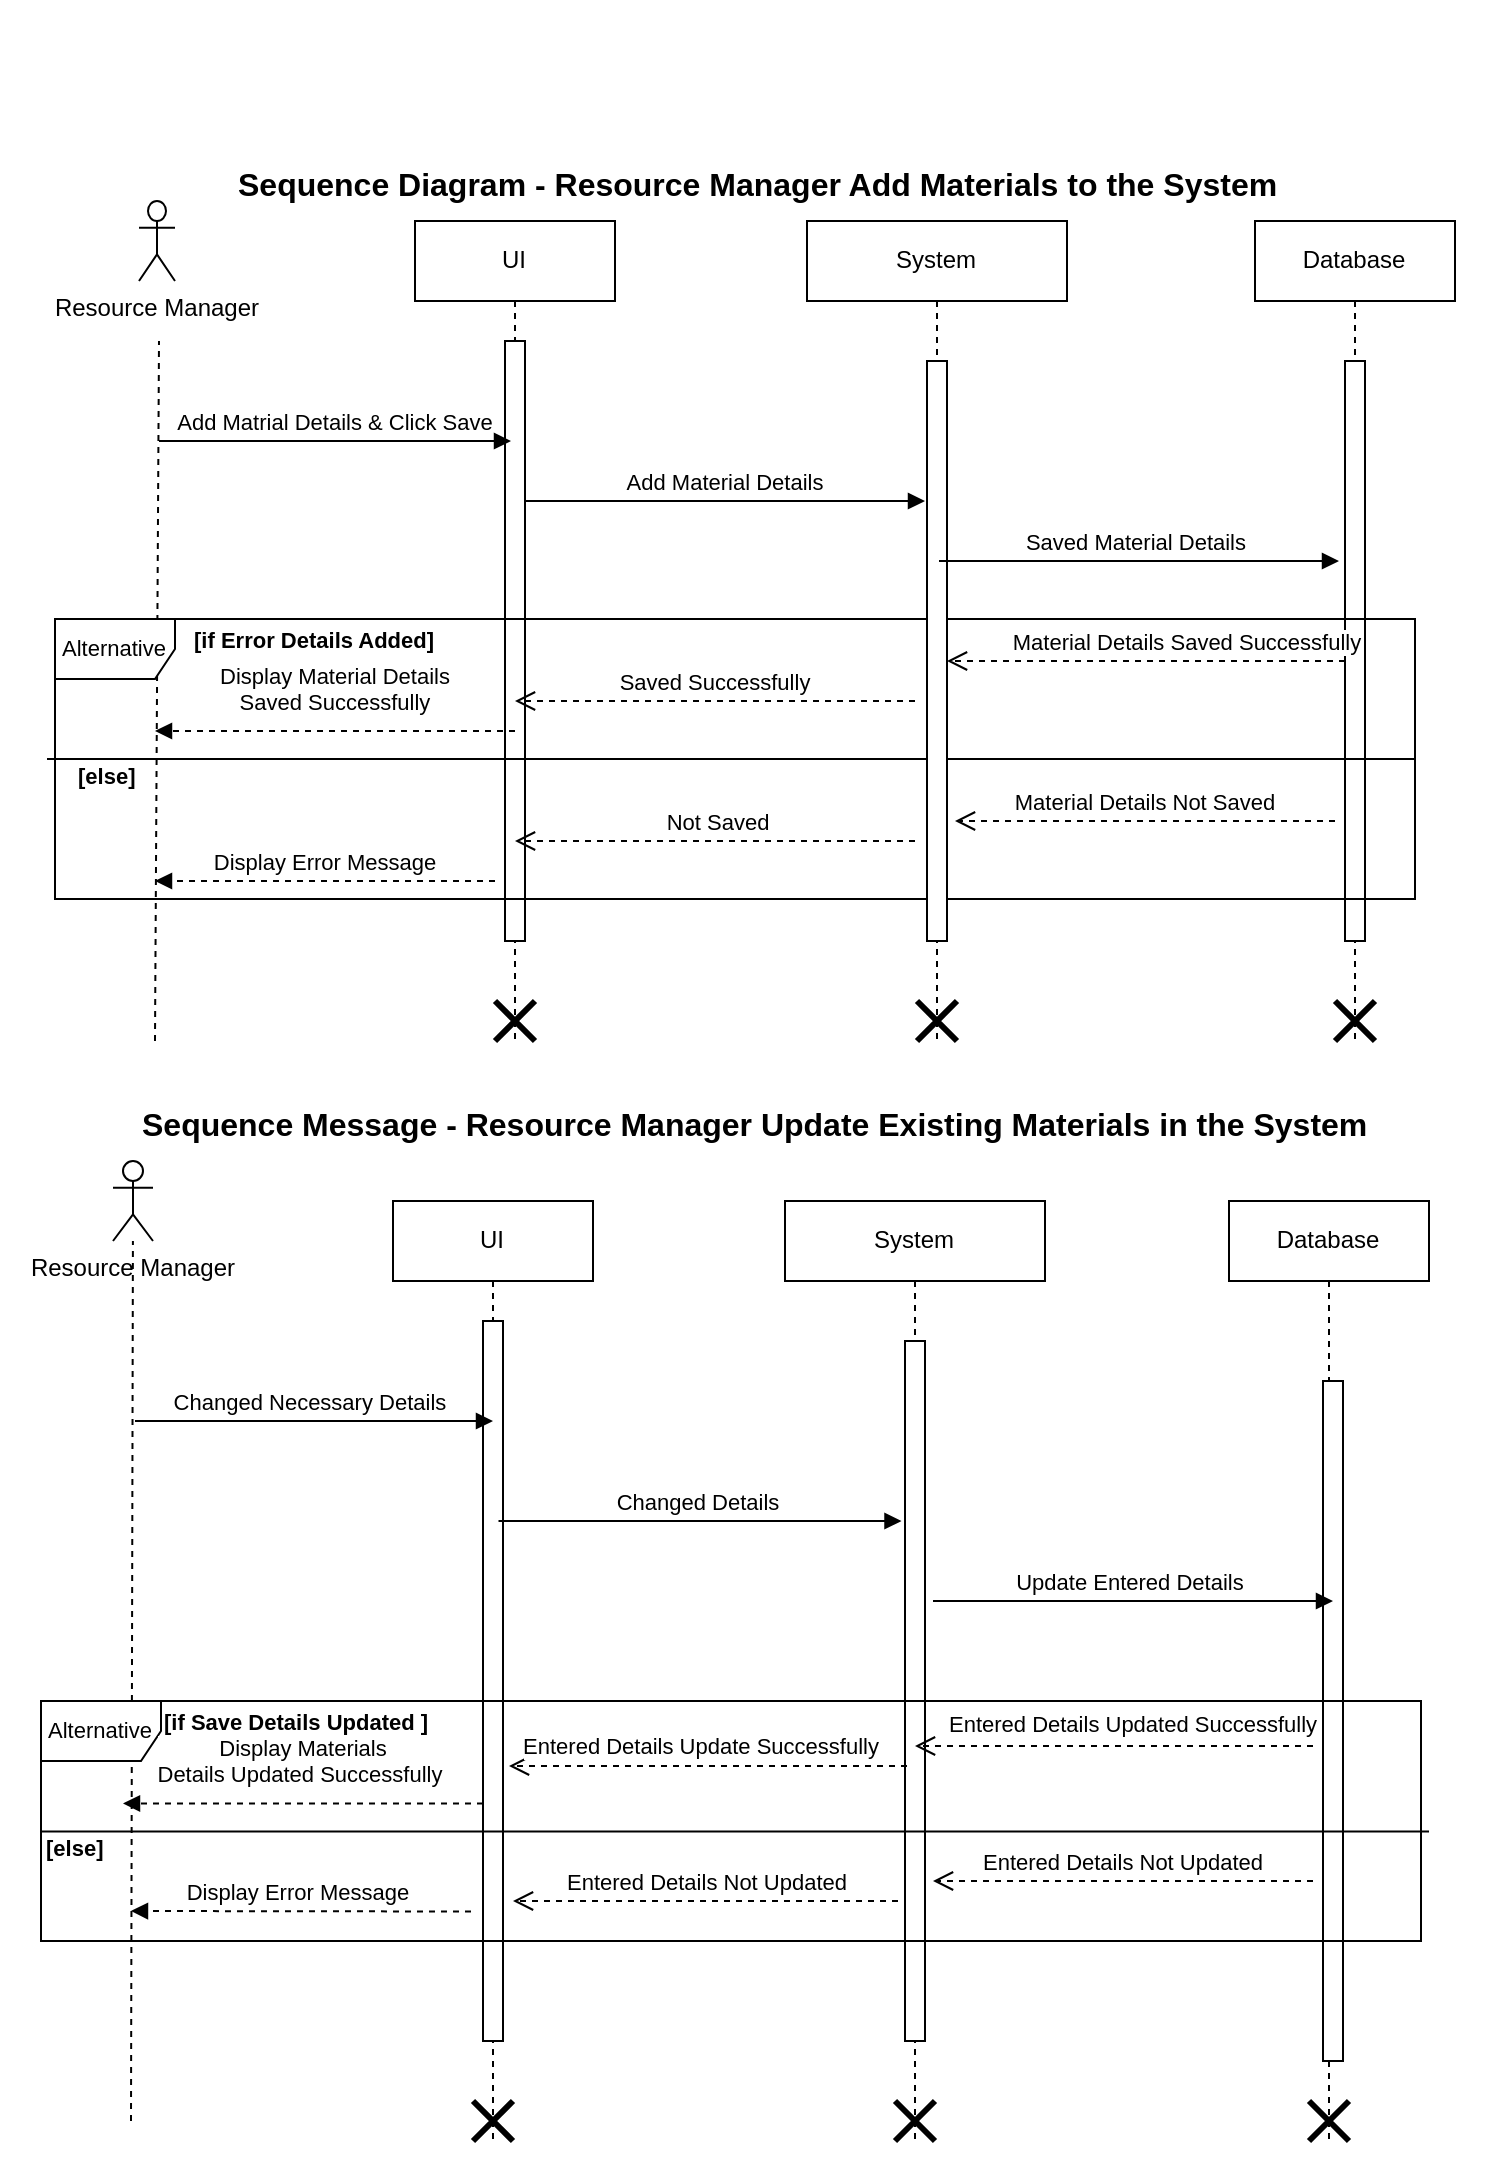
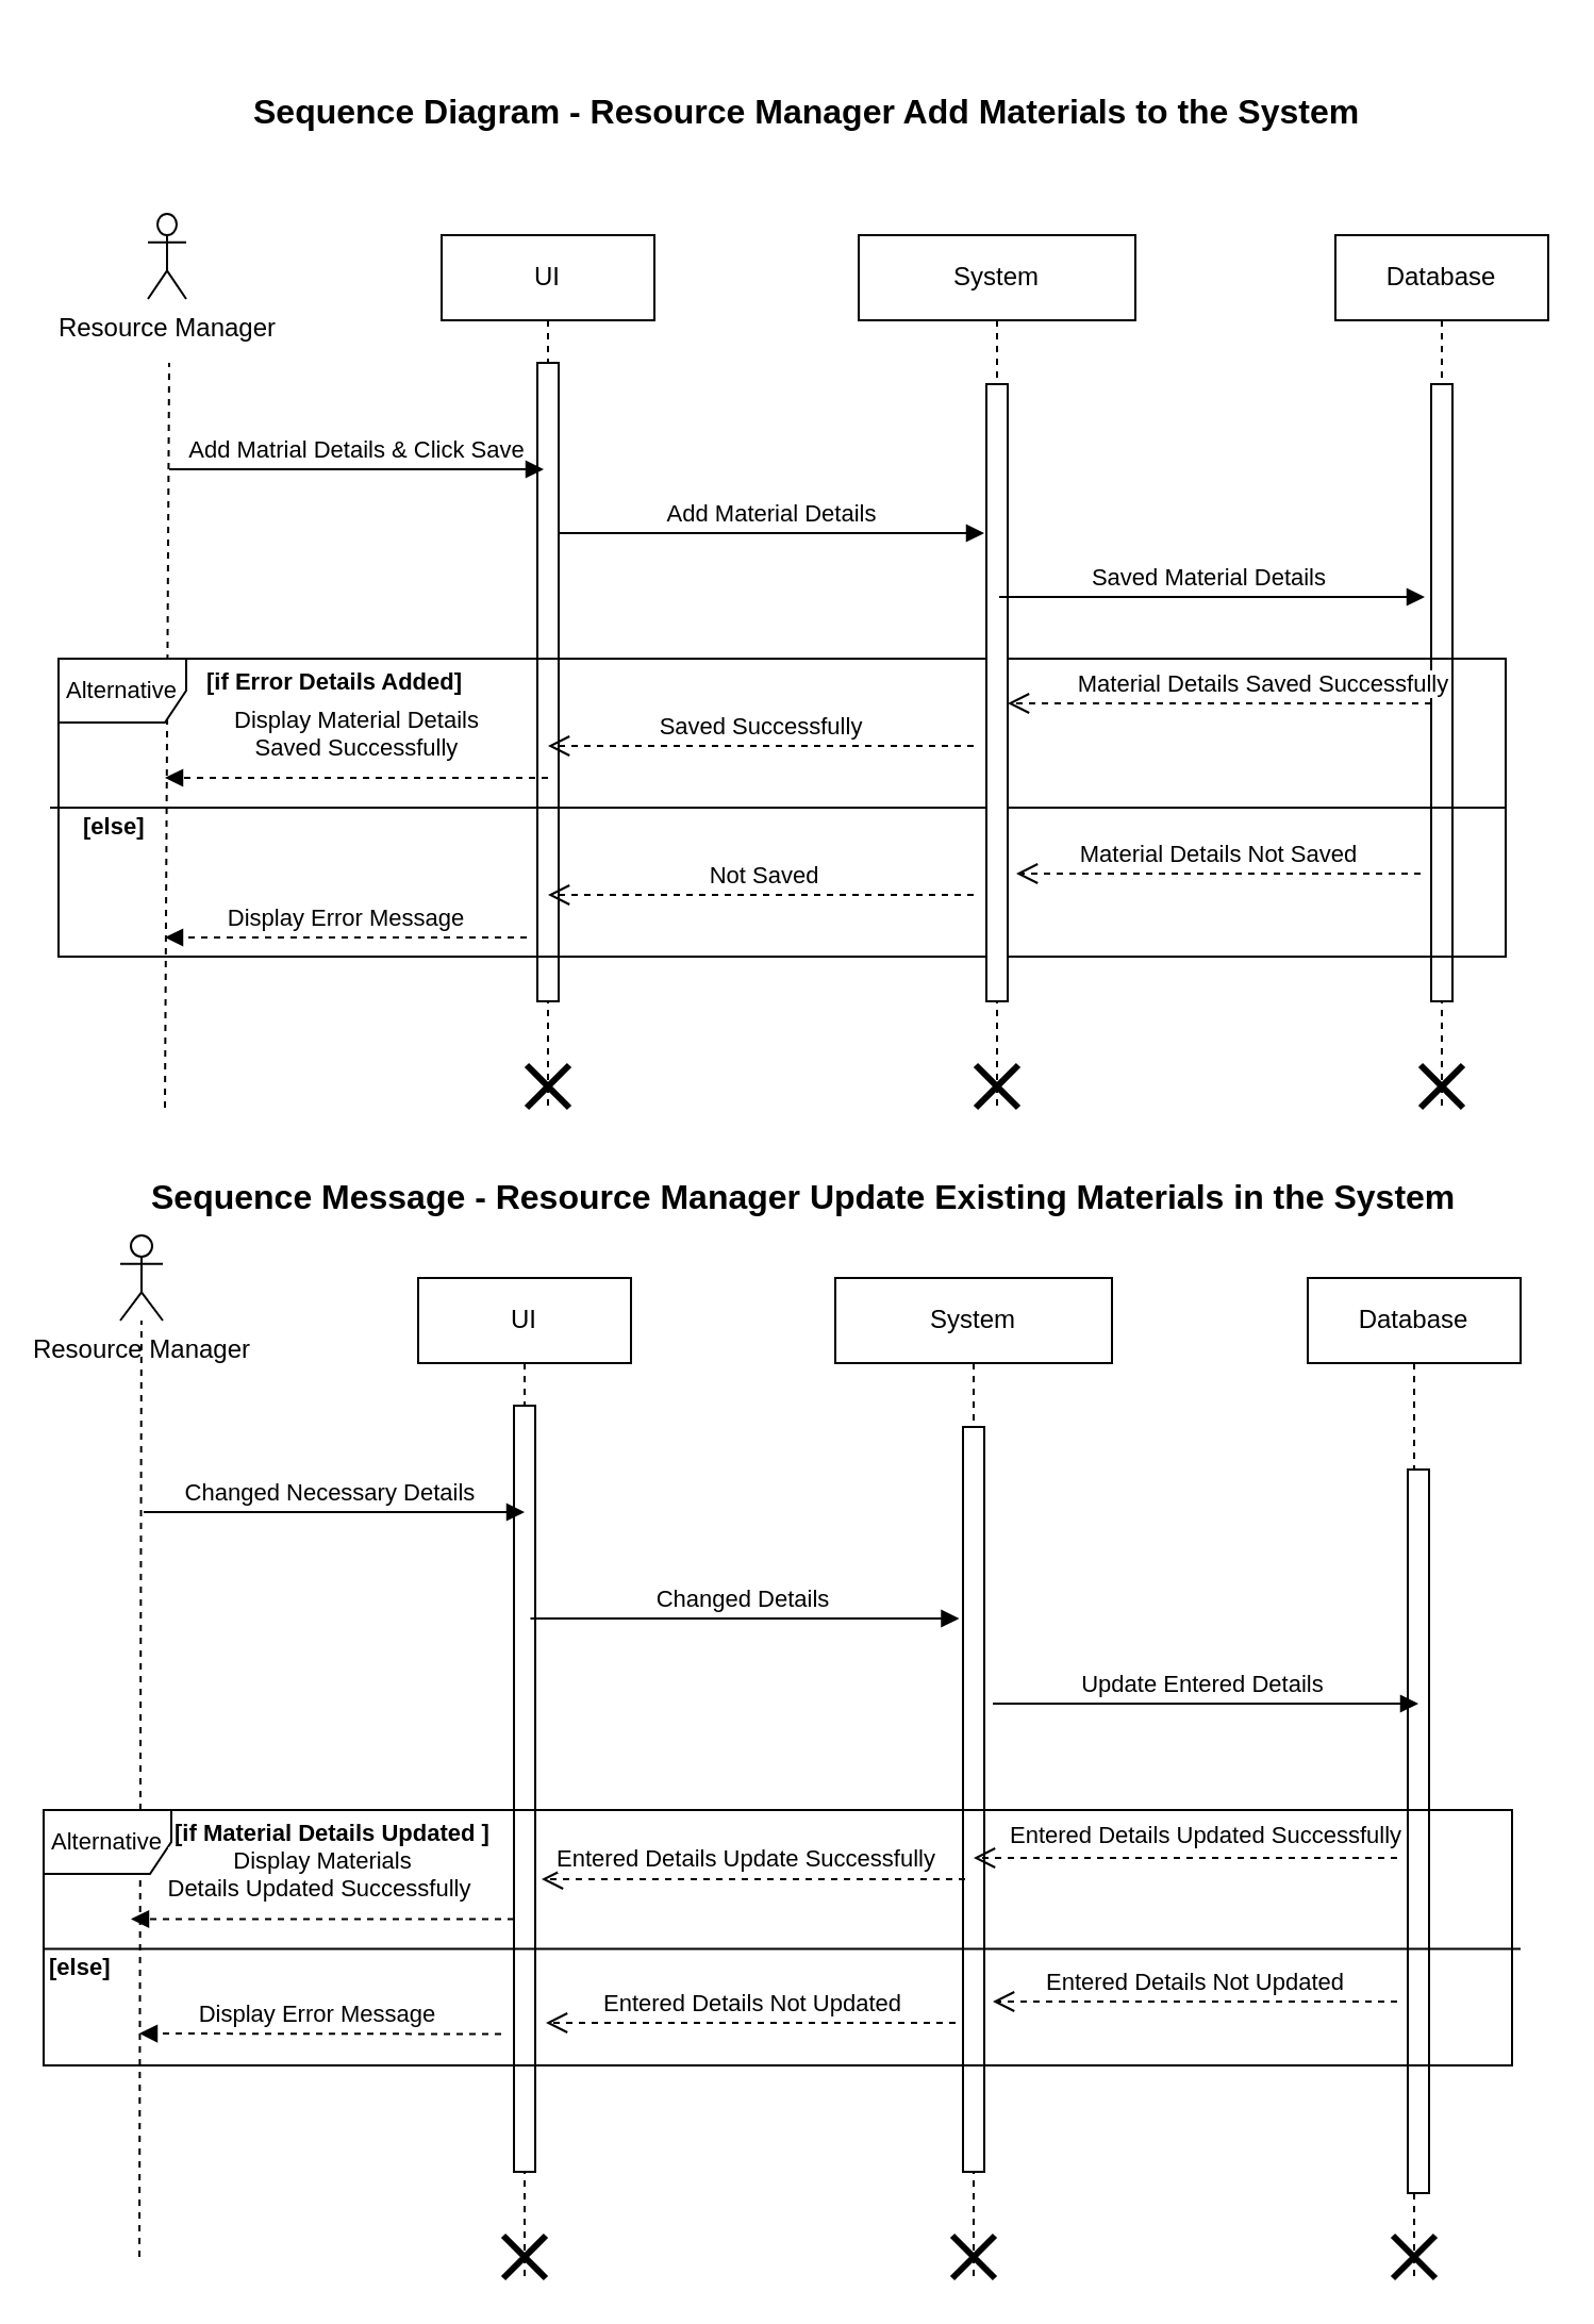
- <mxCell id="26" value="&lt;h2&gt;&lt;font style=&quot;font-size: 16px;&quot;&gt;Sequence Diagram - Resource Manager Add Materials to the System&amp;nbsp;&lt;/font&gt;&lt;/h2&gt;" style="text;whiteSpace=wrap;html=1;" parent="1" vertex="1"><mxGeometry x="117" y="60" width="549" height="40" as="geometry" /></mxCell>
+ <mxCell id="26" value="&lt;h2&gt;&lt;font style=&quot;font-size: 16px;&quot;&gt;Sequence Diagram - Resource Manager Add Materials to the System&amp;nbsp;&lt;/font&gt;&lt;/h2&gt;" style="text;whiteSpace=wrap;html=1;" parent="1" vertex="1"><mxGeometry x="117" y="20" width="549" height="40" as="geometry" /></mxCell>
- <mxCell id="45" value="&lt;span style=&quot;font-size: 11px;&quot;&gt;&lt;b style=&quot;font-size: 11px;&quot;&gt;[if Save Details Updated ]&lt;/b&gt;&lt;/span&gt;" style="text;html=1;strokeColor=none;fillColor=none;align=left;verticalAlign=middle;whiteSpace=wrap;rounded=0;fontSize=11;" parent="1" vertex="1"><mxGeometry x="80" y="850" width="169" height="22.5" as="geometry" /></mxCell>
+ <mxCell id="45" value="&lt;span style=&quot;font-size: 11px;&quot;&gt;&lt;b style=&quot;font-size: 11px;&quot;&gt;[if Material Details Updated ]&lt;/b&gt;&lt;/span&gt;" style="text;html=1;strokeColor=none;fillColor=none;align=left;verticalAlign=middle;whiteSpace=wrap;rounded=0;fontSize=11;" parent="1" vertex="1"><mxGeometry x="80" y="850" width="169" height="22.5" as="geometry" /></mxCell>
